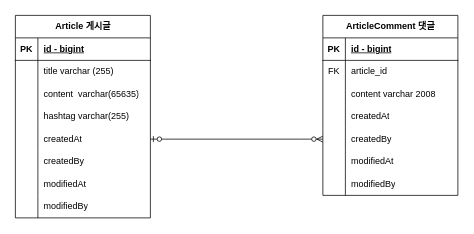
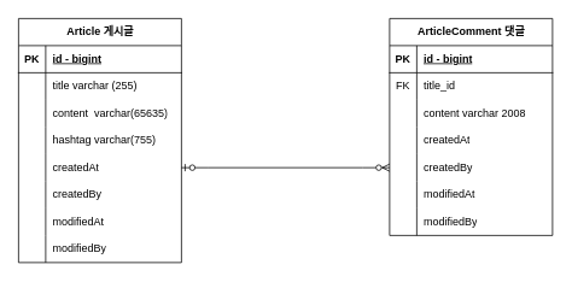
- <mxCell id="8" value="article_id" style="shape=partialRectangle;connectable=0;fillColor=none;top=0;left=0;bottom=0;right=0;align=left;spacingLeft=6;overflow=hidden;whiteSpace=wrap;html=1;" vertex="1" parent="6"><mxGeometry x="30" width="150" height="30" as="geometry"><mxRectangle width="150" height="30" as="alternateBounds" /></mxGeometry></mxCell>
+ <mxCell id="8" value="title_id" style="shape=partialRectangle;connectable=0;fillColor=none;top=0;left=0;bottom=0;right=0;align=left;spacingLeft=6;overflow=hidden;whiteSpace=wrap;html=1;" vertex="1" parent="6"><mxGeometry x="30" width="150" height="30" as="geometry"><mxRectangle width="150" height="30" as="alternateBounds" /></mxGeometry></mxCell>
- <mxCell id="36" value="hashtag varchar(255)" style="shape=partialRectangle;connectable=0;fillColor=none;top=0;left=0;bottom=0;right=0;align=left;spacingLeft=6;overflow=hidden;whiteSpace=wrap;html=1;" vertex="1" parent="34"><mxGeometry x="30" width="150" height="30" as="geometry"><mxRectangle width="150" height="30" as="alternateBounds" /></mxGeometry></mxCell>
+ <mxCell id="36" value="hashtag varchar(755)" style="shape=partialRectangle;connectable=0;fillColor=none;top=0;left=0;bottom=0;right=0;align=left;spacingLeft=6;overflow=hidden;whiteSpace=wrap;html=1;" vertex="1" parent="34"><mxGeometry x="30" width="150" height="30" as="geometry"><mxRectangle width="150" height="30" as="alternateBounds" /></mxGeometry></mxCell>
